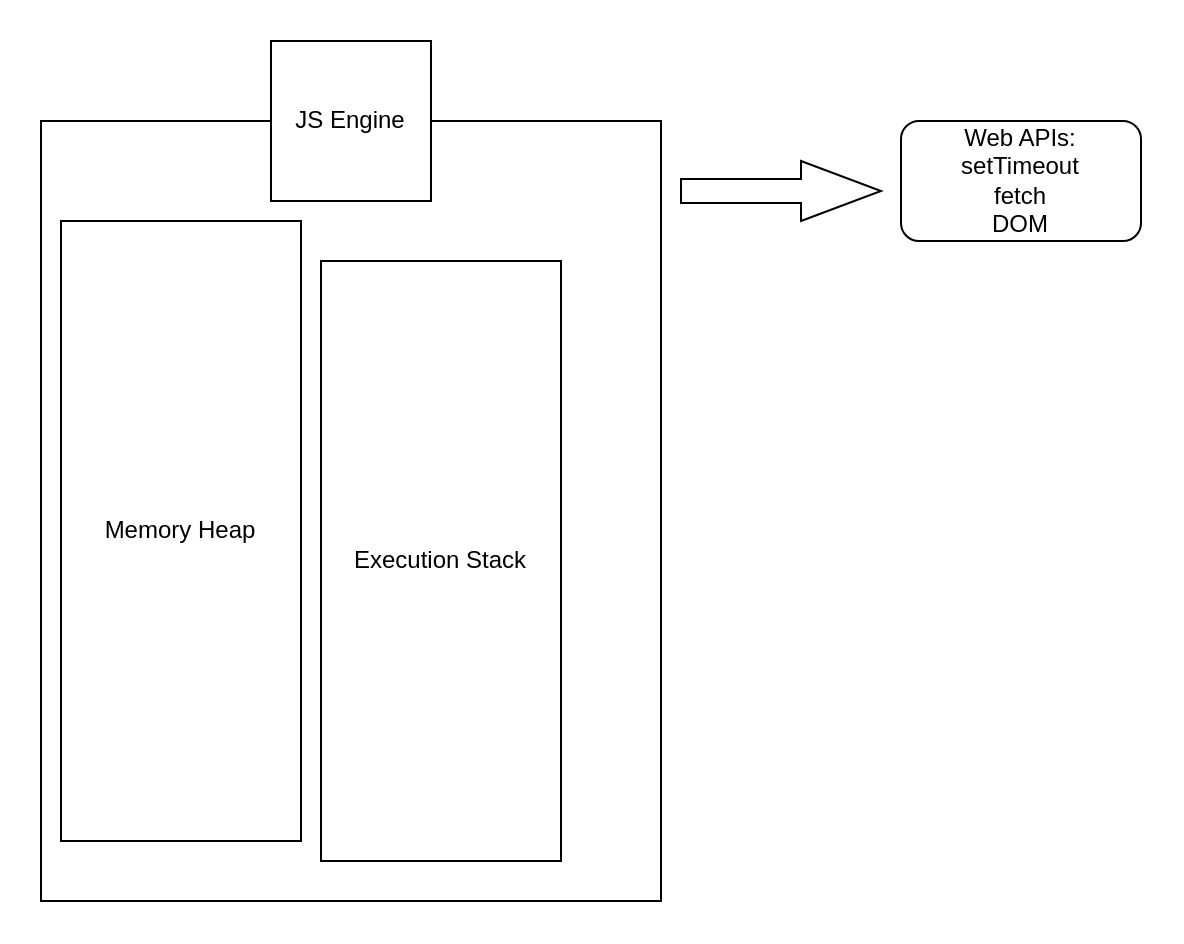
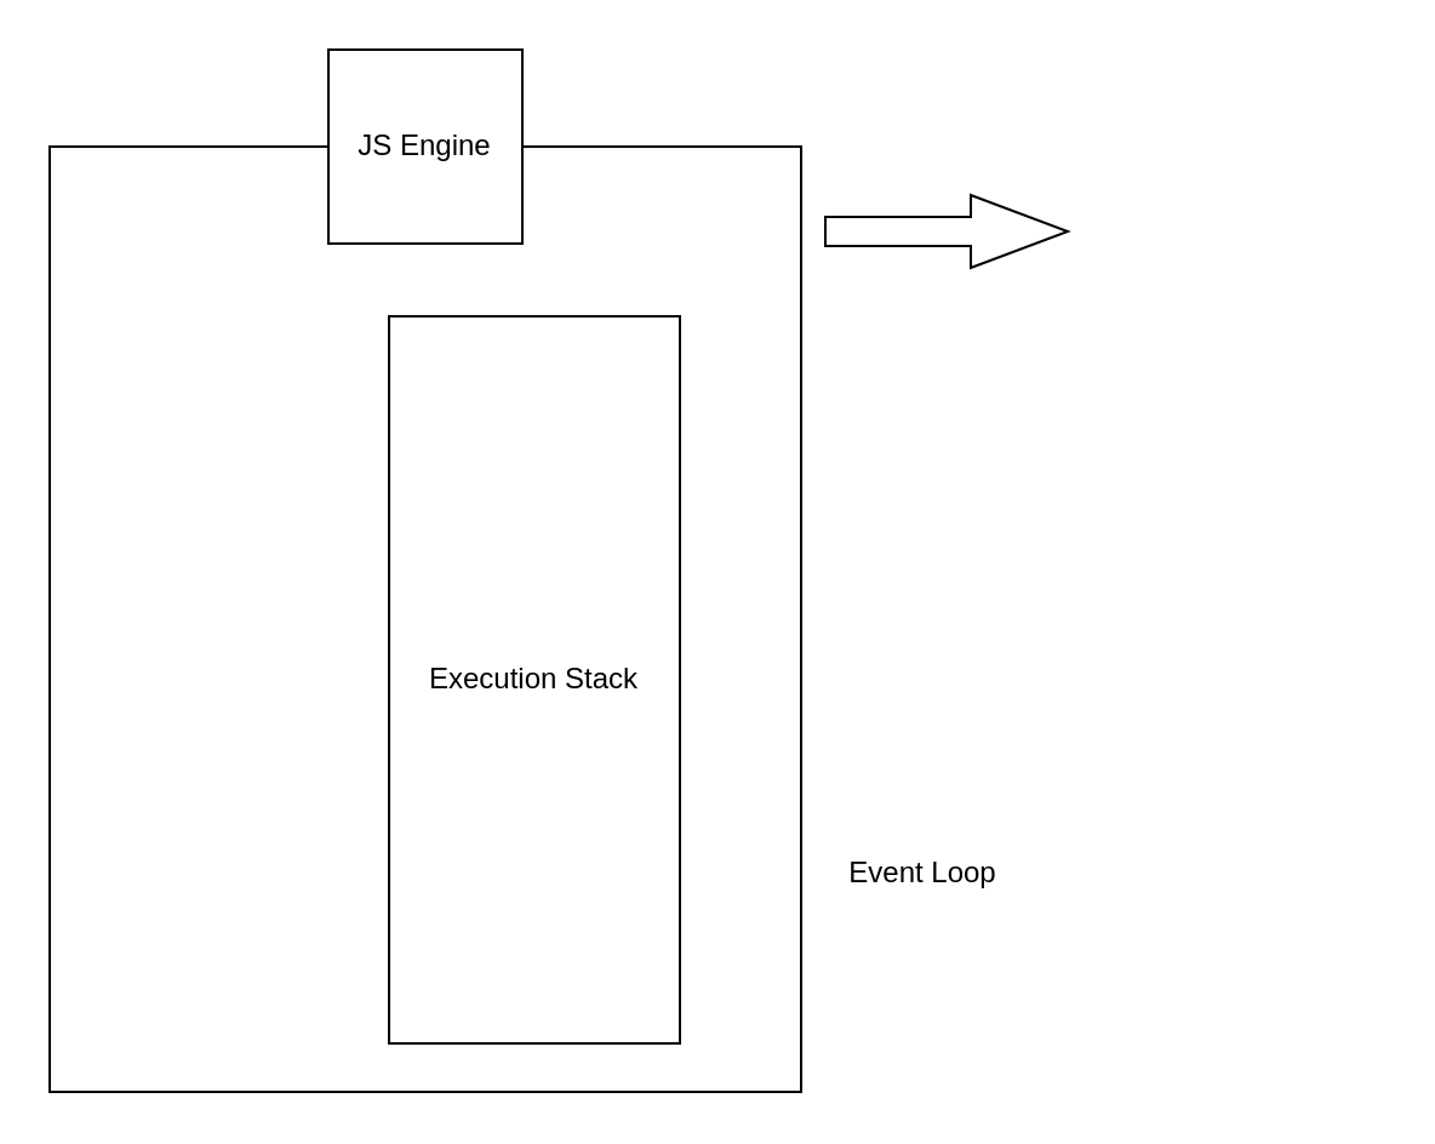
- <mxCell id="6" value="Web APIs:&lt;br&gt;setTimeout&lt;br&gt;fetch&lt;br&gt;DOM" style="rounded=1;whiteSpace=wrap;html=1;" parent="1" vertex="1"><mxGeometry x="450" y="60" width="120" height="60" as="geometry" /></mxCell>
- <mxCell id="4" value="Memory Heap" style="rounded=0;whiteSpace=wrap;html=1;" parent="1" vertex="1"><mxGeometry x="30" y="110" width="120" height="310" as="geometry" /></mxCell>
+ <mxCell id="9" value="Event Loop" style="text;html=1;align=center;verticalAlign=middle;resizable=0;points=[];autosize=1;" parent="1" vertex="1"><mxGeometry x="340" y="350" width="80" height="20" as="geometry" /></mxCell>
